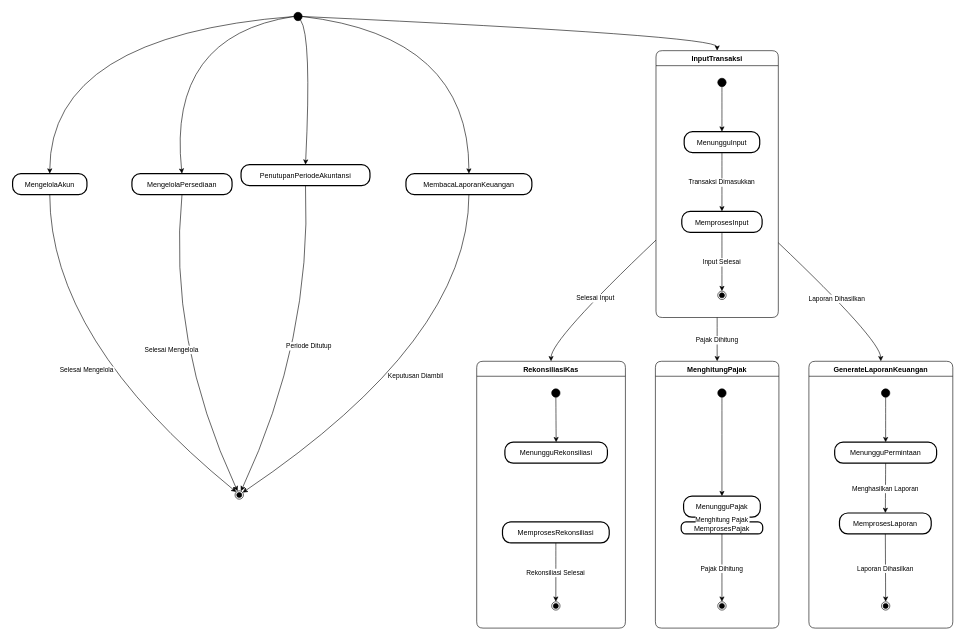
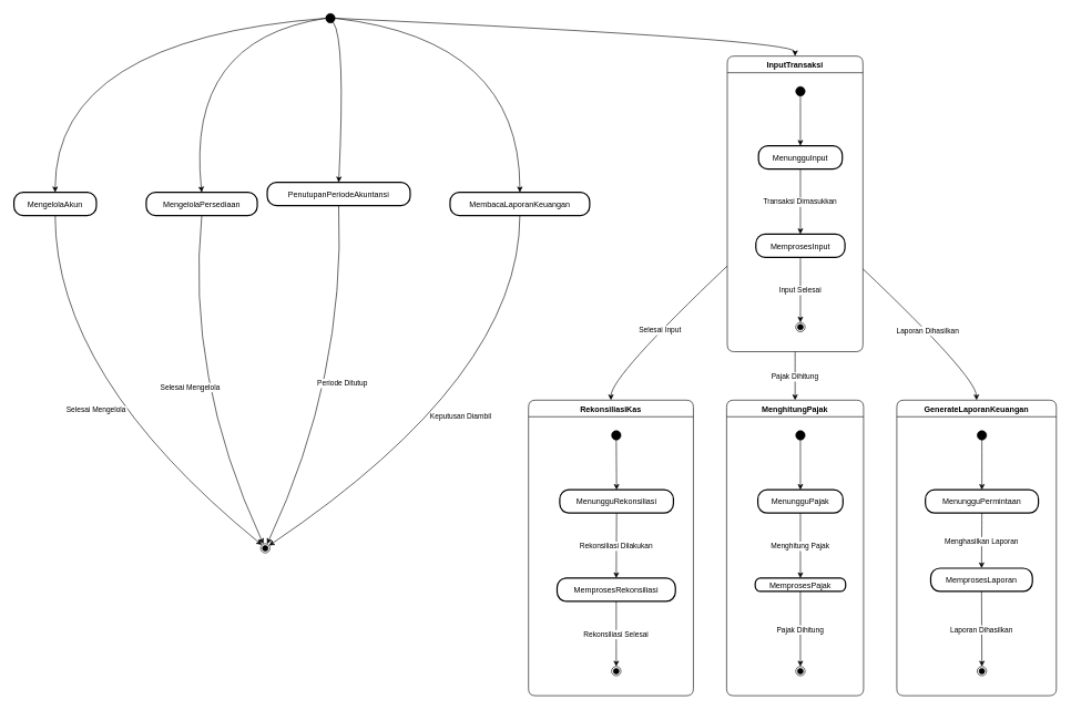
+ <mxCell id="17" value="Rekonsiliasi Dilakukan" style="curved=1;startArrow=none;;exitX=0.5;exitY=0.99;entryX=0.5;entryY=-0.01;rounded=0;" edge="1" parent="11" source="13" target="14"><mxGeometry relative="1" as="geometry"><Array as="points" /></mxGeometry></mxCell>
- <mxCell id="21" value="MenungguPajak" style="rounded=1;arcSize=40;strokeWidth=2" vertex="1" parent="19"><mxGeometry x="47" y="225" width="128" height="35" as="geometry" /></mxCell>
+ <mxCell id="21" value="MenungguPajak" style="rounded=1;arcSize=40;strokeWidth=2" vertex="1" parent="19"><mxGeometry x="47" y="135" width="128" height="35" as="geometry" /></mxCell>
